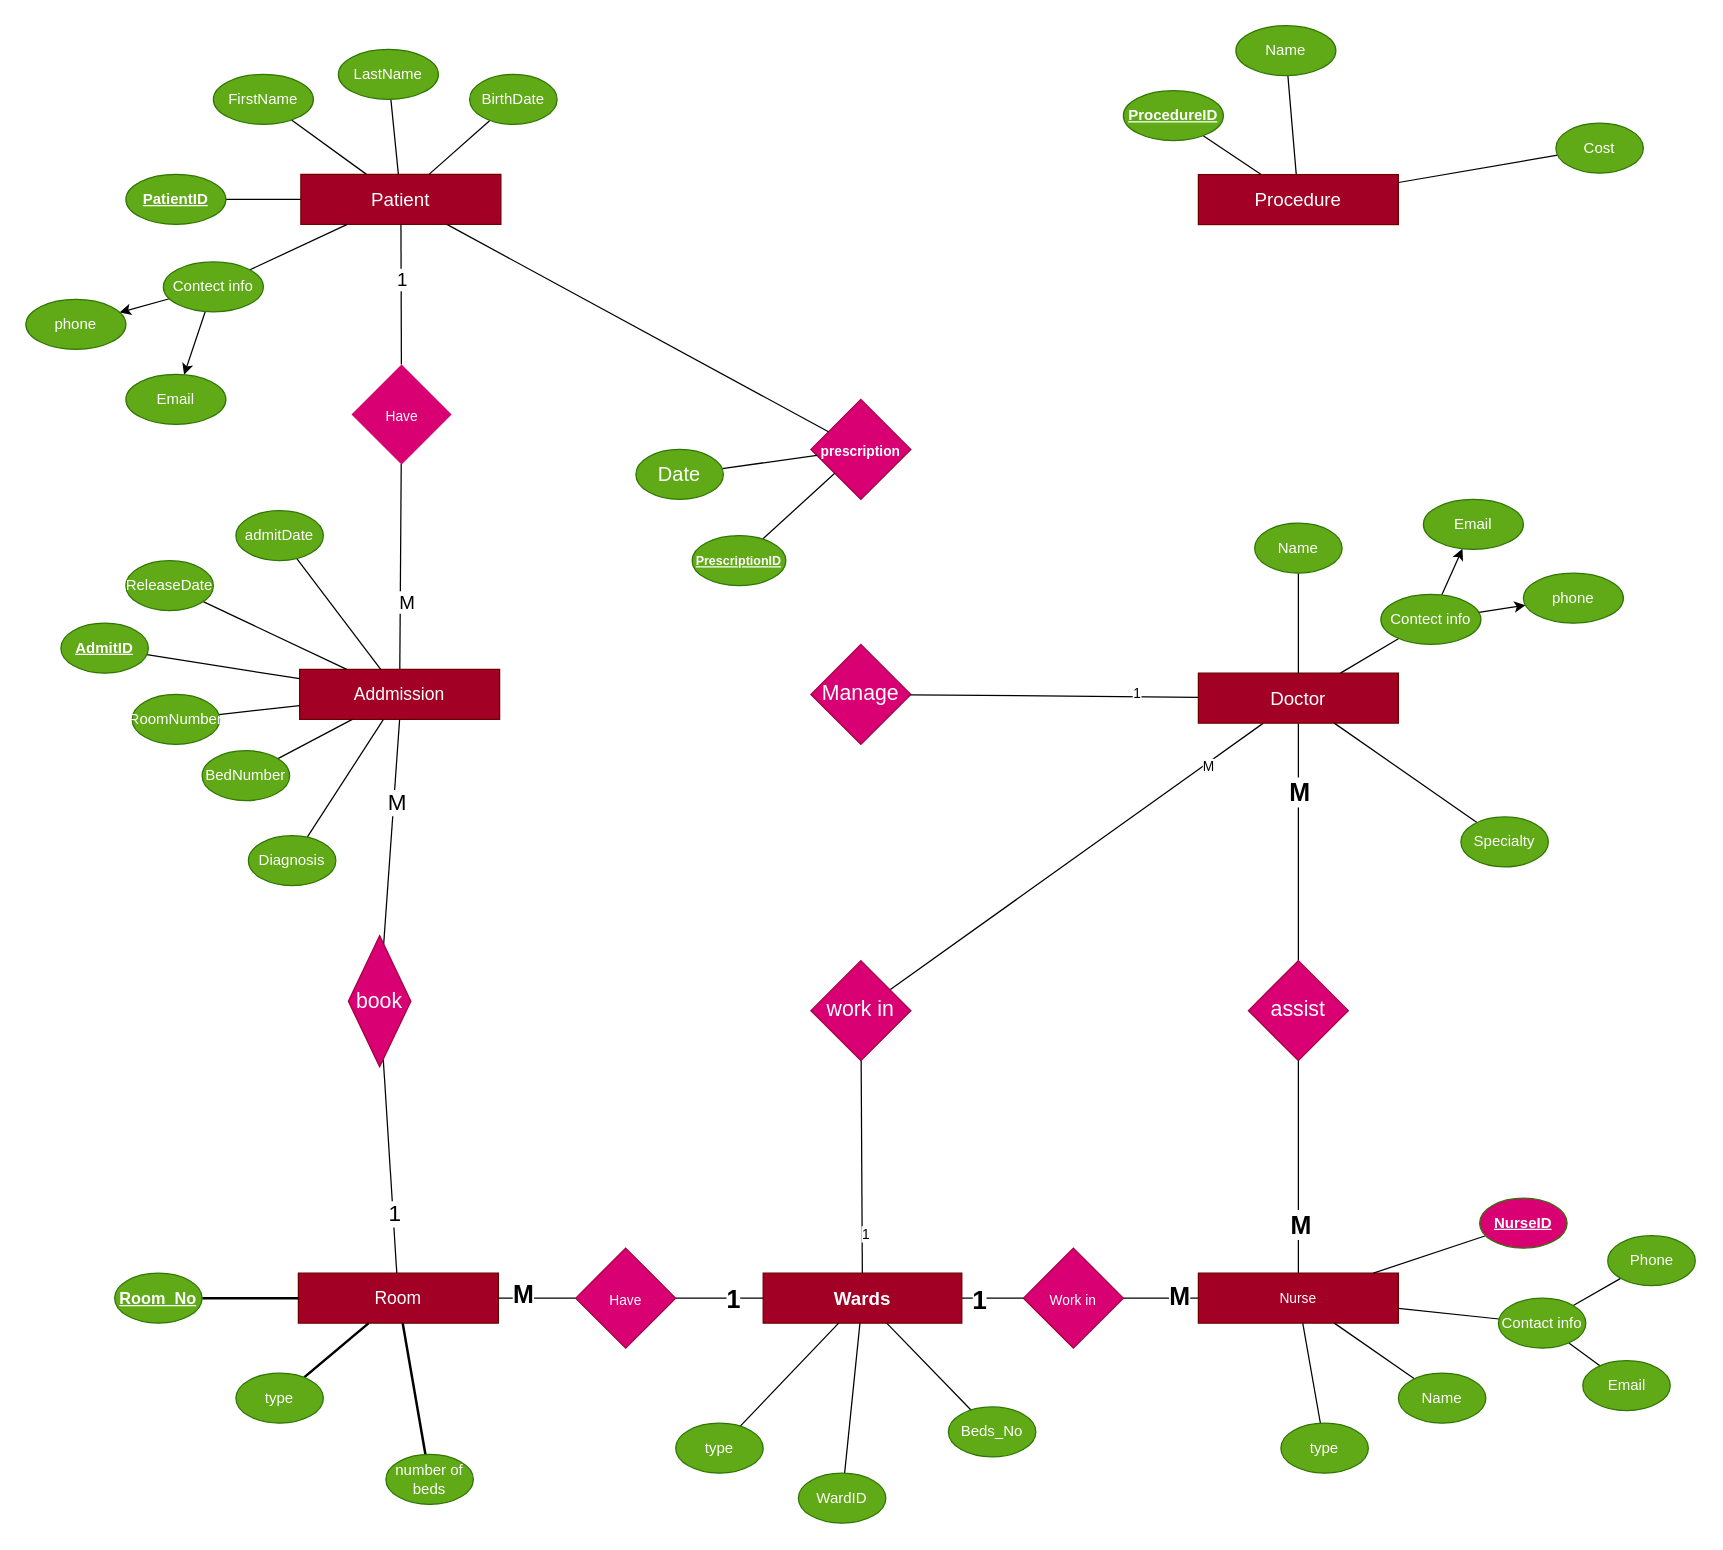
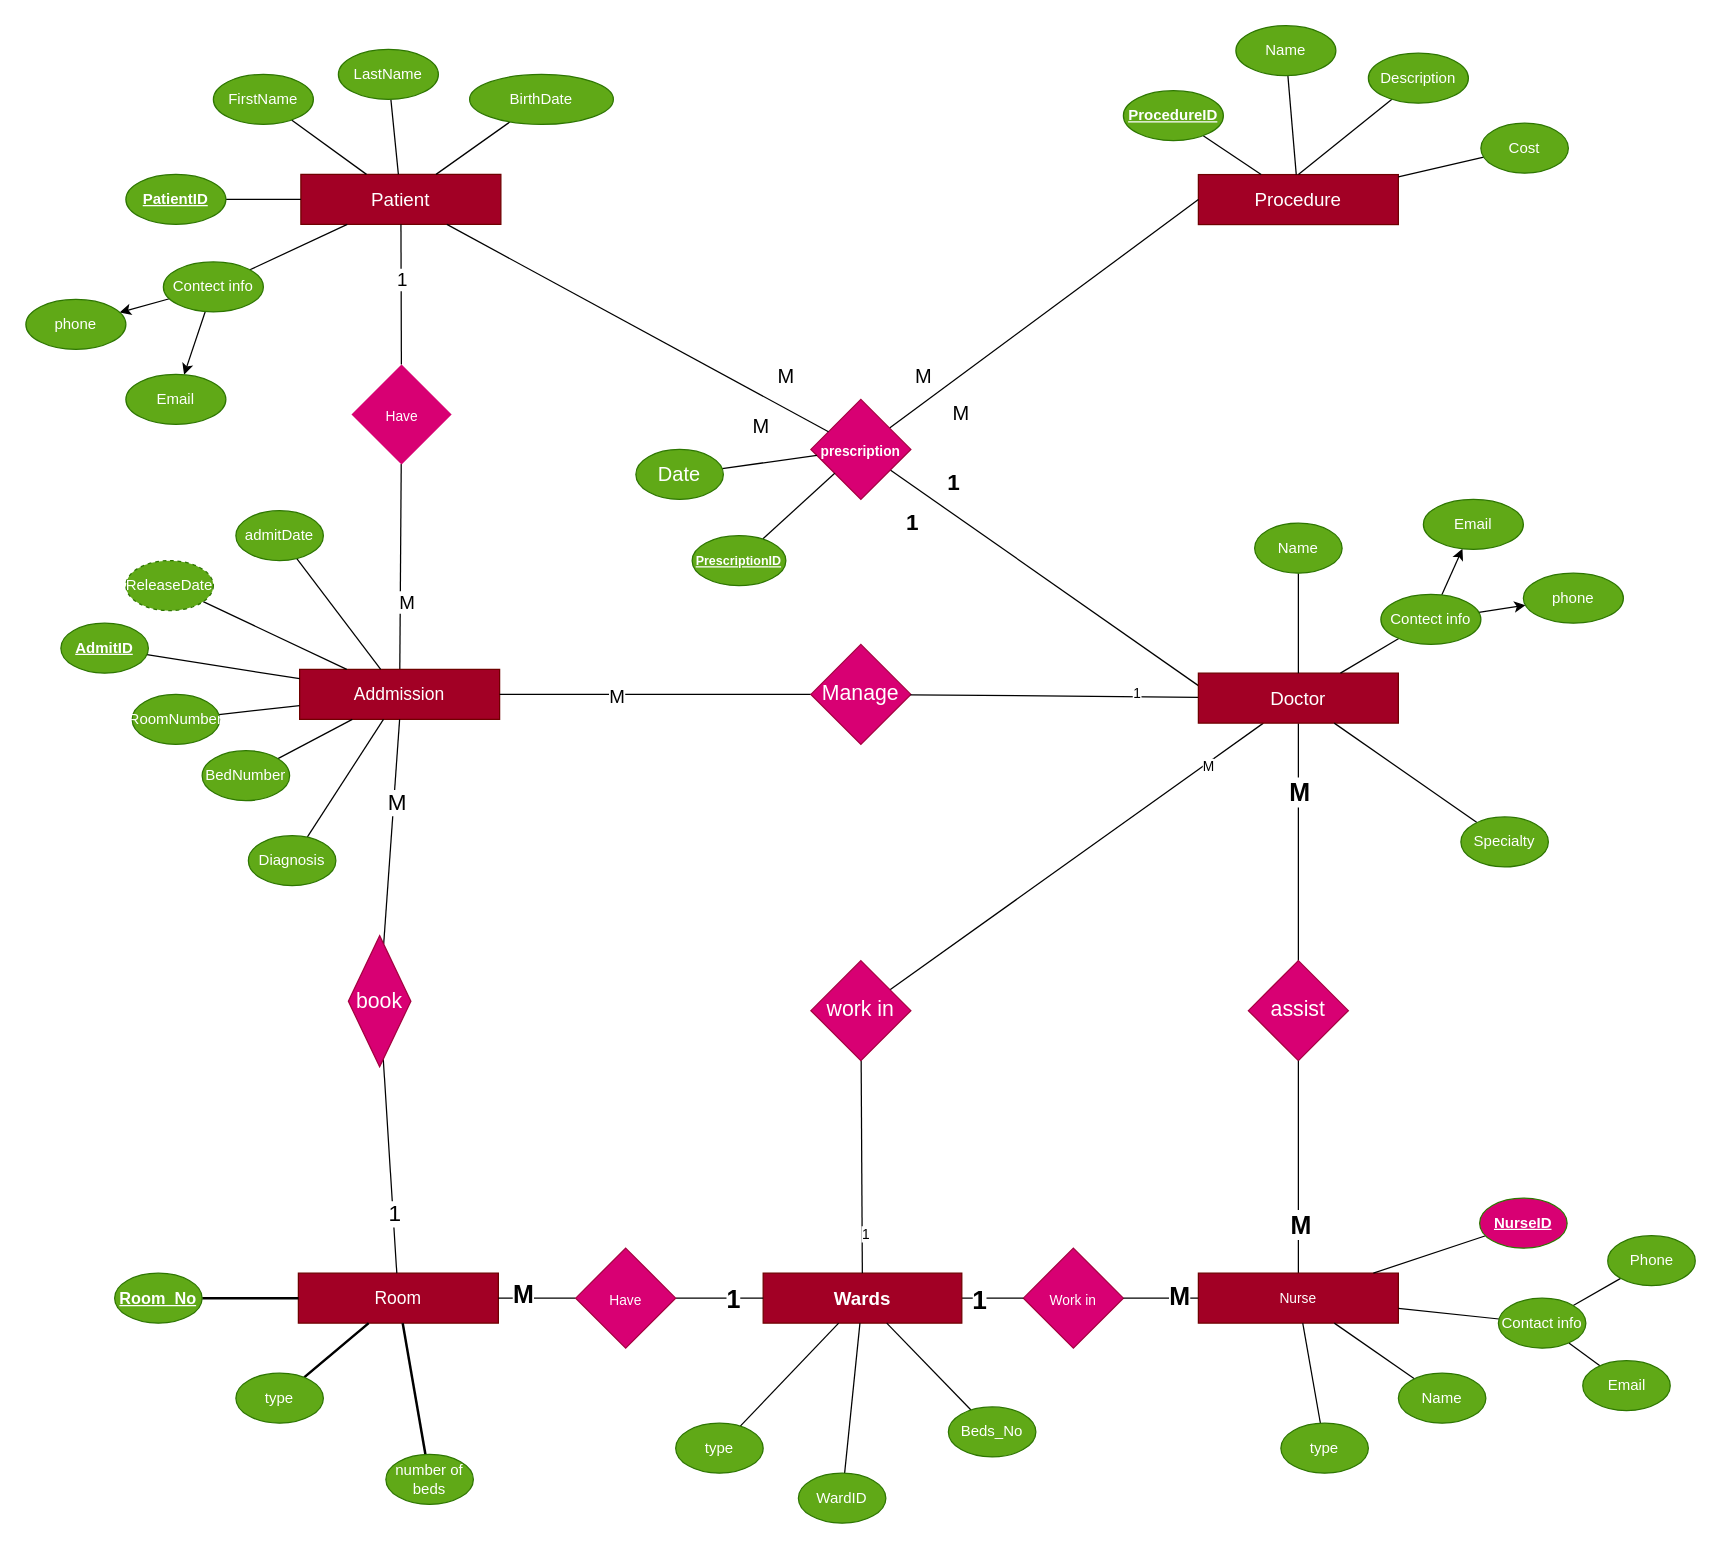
+ <mxCell id="47" value="Description" style="ellipse;whiteSpace=wrap;html=1;fillColor=#60a917;fontColor=#ffffff;strokeColor=#2D7600;" parent="1" vertex="1"><mxGeometry x="1094" y="42" width="80" height="40" as="geometry" /></mxCell>
- <mxCell id="4" value="BirthDate" style="ellipse;whiteSpace=wrap;html=1;fillColor=#60a917;fontColor=#ffffff;strokeColor=#2D7600;" parent="1" vertex="1"><mxGeometry x="375" y="59" width="70" height="40" as="geometry" /></mxCell>
+ <mxCell id="4" value="BirthDate" style="ellipse;whiteSpace=wrap;html=1;fillColor=#60a917;fontColor=#ffffff;strokeColor=#2D7600;" parent="1" vertex="1"><mxGeometry x="375" y="59" width="115" height="40" as="geometry" /></mxCell>
+ <mxCell id="46" style="edgeStyle=none;html=1;entryX=0.5;entryY=0;entryDx=0;entryDy=0;endArrow=none;endFill=0;" edge="1" parent="1" source="47" target="43"><mxGeometry relative="1" as="geometry" /></mxCell>
- <mxCell id="45" value="Cost" style="ellipse;whiteSpace=wrap;html=1;fillColor=#60a917;fontColor=#ffffff;strokeColor=#2D7600;" parent="1" vertex="1"><mxGeometry x="1244" y="98" width="70" height="40" as="geometry" /></mxCell>
+ <mxCell id="45" value="Cost" style="ellipse;whiteSpace=wrap;html=1;fillColor=#60a917;fontColor=#ffffff;strokeColor=#2D7600;" parent="1" vertex="1"><mxGeometry x="1184" y="98" width="70" height="40" as="geometry" /></mxCell>
+ <mxCell id="108" style="edgeStyle=none;html=1;strokeWidth=1;fontSize=20;endArrow=none;endFill=0;entryX=0;entryY=0.5;entryDx=0;entryDy=0;" parent="1" source="113" target="43" edge="1"><mxGeometry relative="1" as="geometry"><mxPoint x="658" y="458" as="targetPoint" /></mxGeometry></mxCell>
+ <mxCell id="109" value="&lt;font style=&quot;font-size: 16px;&quot;&gt;M&lt;/font&gt;" style="edgeLabel;html=1;align=center;verticalAlign=middle;resizable=0;points=[];fontSize=20;" vertex="1" connectable="0" parent="108"><mxGeometry x="-0.633" y="-4" relative="1" as="geometry"><mxPoint x="9" y="16" as="offset" /></mxGeometry></mxCell>
+ <mxCell id="110" value="&lt;font style=&quot;font-size: 16px;&quot;&gt;M&lt;/font&gt;" style="edgeLabel;html=1;align=center;verticalAlign=middle;resizable=0;points=[];fontSize=20;" vertex="1" connectable="0" parent="108"><mxGeometry x="-0.633" y="-4" relative="1" as="geometry"><mxPoint x="-21" y="-14" as="offset" /></mxGeometry></mxCell>
+ <mxCell id="111" value="&lt;font style=&quot;font-size: 16px;&quot;&gt;M&lt;/font&gt;" style="edgeLabel;html=1;align=center;verticalAlign=middle;resizable=0;points=[];fontSize=20;" vertex="1" connectable="0" parent="108"><mxGeometry x="-0.633" y="-4" relative="1" as="geometry"><mxPoint x="-131" y="-14" as="offset" /></mxGeometry></mxCell>
+ <mxCell id="112" value="&lt;font style=&quot;font-size: 16px;&quot;&gt;M&lt;/font&gt;" style="edgeLabel;html=1;align=center;verticalAlign=middle;resizable=0;points=[];fontSize=20;" vertex="1" connectable="0" parent="108"><mxGeometry x="-0.633" y="-4" relative="1" as="geometry"><mxPoint x="-151" y="26" as="offset" /></mxGeometry></mxCell>
+ <mxCell id="33" style="edgeStyle=none;html=1;endArrow=none;endFill=0;exitX=0;exitY=0.25;exitDx=0;exitDy=0;" edge="1" parent="1" source="38" target="113"><mxGeometry relative="1" as="geometry" /></mxCell>
+ <mxCell id="34" value="&lt;b&gt;&lt;font style=&quot;font-size: 18px;&quot;&gt;1&lt;/font&gt;&lt;/b&gt;" style="edgeLabel;html=1;align=center;verticalAlign=middle;resizable=0;points=[];" vertex="1" connectable="0" parent="33"><mxGeometry x="0.756" y="-2" relative="1" as="geometry"><mxPoint x="19" y="-9" as="offset" /></mxGeometry></mxCell>
+ <mxCell id="35" value="&lt;b&gt;&lt;font style=&quot;font-size: 18px;&quot;&gt;1&lt;/font&gt;&lt;/b&gt;" style="edgeLabel;html=1;align=center;verticalAlign=middle;resizable=0;points=[];" vertex="1" connectable="0" parent="33"><mxGeometry x="0.756" y="-2" relative="1" as="geometry"><mxPoint x="-14" y="23" as="offset" /></mxGeometry></mxCell>
- <mxCell id="22" value="ReleaseDate" style="ellipse;whiteSpace=wrap;html=1;fillColor=#60a917;fontColor=#ffffff;strokeColor=#2D7600;" parent="1" vertex="1"><mxGeometry x="100" y="448" width="70" height="40" as="geometry" /></mxCell>
+ <mxCell id="22" value="ReleaseDate" style="ellipse;whiteSpace=wrap;html=1;fillColor=#60a917;fontColor=#ffffff;strokeColor=#2D7600;dashed=1;" parent="1" vertex="1"><mxGeometry x="100" y="448" width="70" height="40" as="geometry" /></mxCell>
+ <mxCell id="25" style="edgeStyle=none;html=1;strokeWidth=1;fontSize=15;endArrow=none;endFill=0;" parent="1" source="27" target="16" edge="1"><mxGeometry relative="1" as="geometry" /></mxCell>
+ <mxCell id="26" value="M" style="edgeLabel;html=1;align=center;verticalAlign=middle;resizable=0;points=[];fontSize=15;" parent="25" vertex="1" connectable="0"><mxGeometry x="0.257" relative="1" as="geometry"><mxPoint as="offset" /></mxGeometry></mxCell>
